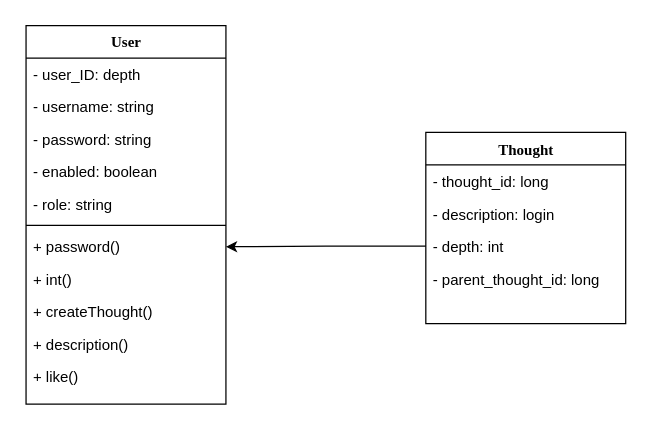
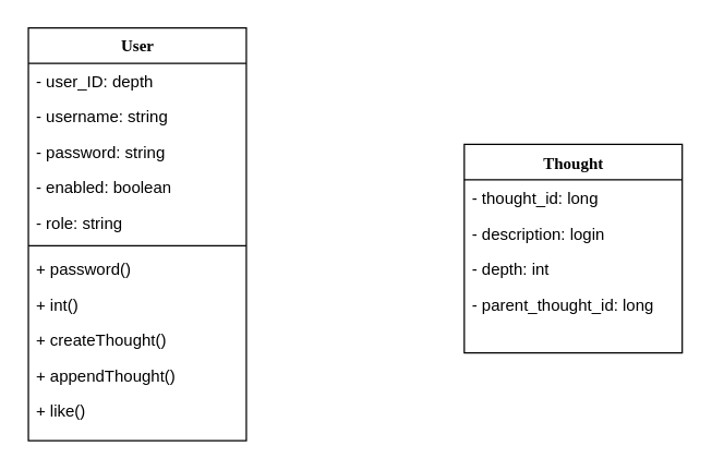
- <mxCell id="19" style="edgeStyle=orthogonalEdgeStyle;rounded=0;orthogonalLoop=1;jettySize=auto;html=1;entryX=1;entryY=0.5;entryDx=0;entryDy=0;" edge="1" parent="1" source="5" target="14"><mxGeometry relative="1" as="geometry" /></mxCell>
- <mxCell id="17" value="+ description()" style="text;html=1;strokeColor=none;fillColor=none;align=left;verticalAlign=top;spacingLeft=4;spacingRight=4;whiteSpace=wrap;overflow=hidden;rotatable=0;points=[[0,0.5],[1,0.5]];portConstraint=eastwest;" parent="7" vertex="1"><mxGeometry y="242" width="160" height="26" as="geometry" /></mxCell>
+ <mxCell id="17" value="+ appendThought()" style="text;html=1;strokeColor=none;fillColor=none;align=left;verticalAlign=top;spacingLeft=4;spacingRight=4;whiteSpace=wrap;overflow=hidden;rotatable=0;points=[[0,0.5],[1,0.5]];portConstraint=eastwest;" parent="7" vertex="1"><mxGeometry y="242" width="160" height="26" as="geometry" /></mxCell>
